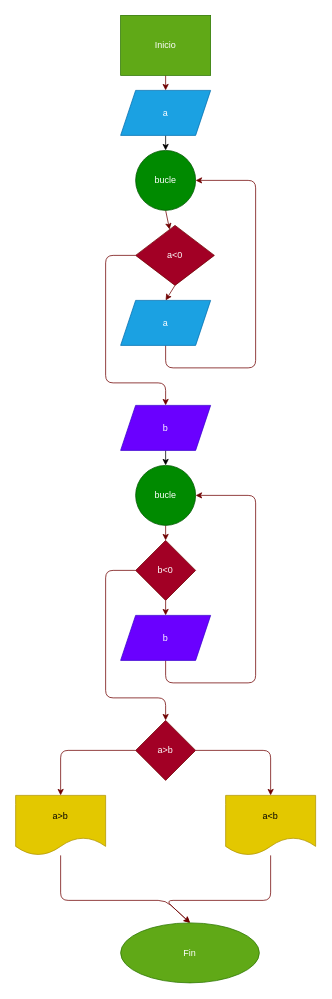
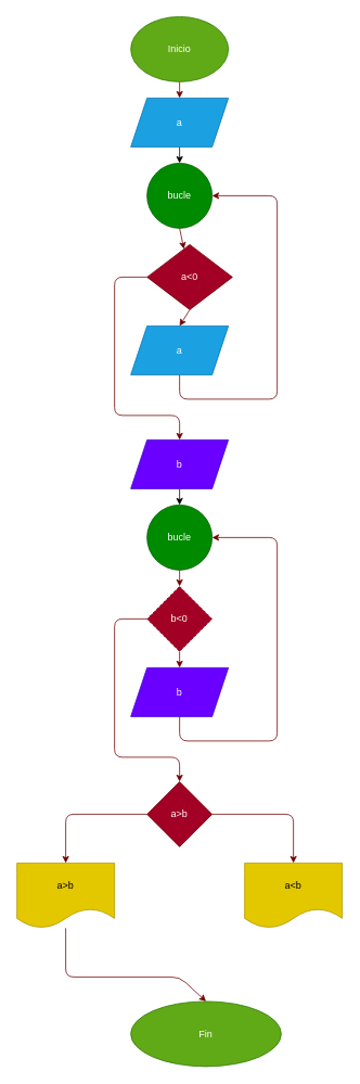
- <mxCell id="3" value="Inicio" style="whiteSpace=wrap;html=1;fillColor=#60a917;fontColor=#ffffff;strokeColor=#2D7600;rounded=0;" parent="1" vertex="1"><mxGeometry x="160" y="20" width="120" height="80" as="geometry" /></mxCell>
+ <mxCell id="3" value="Inicio" style="ellipse;whiteSpace=wrap;html=1;fillColor=#60a917;fontColor=#ffffff;strokeColor=#2D7600;" parent="1" vertex="1"><mxGeometry x="160" y="20" width="120" height="80" as="geometry" /></mxCell>
- <mxCell id="21" value="b&amp;lt;0" style="rhombus;whiteSpace=wrap;html=1;fillColor=#a20025;fontColor=#ffffff;strokeColor=#6F0000;" parent="1" vertex="1"><mxGeometry x="180" y="720" width="80" height="80" as="geometry" /></mxCell>
+ <mxCell id="21" value="b&amp;lt;0" style="rhombus;whiteSpace=wrap;html=1;fillColor=#a20025;fontColor=#ffffff;strokeColor=#6F0000;dashed=1;" parent="1" vertex="1"><mxGeometry x="180" y="720" width="80" height="80" as="geometry" /></mxCell>
- <mxCell id="27" style="edgeStyle=none;html=1;entryX=0.5;entryY=0;entryDx=0;entryDy=0;fillColor=#a20025;strokeColor=#6F0000;" parent="1" source="28" target="29" edge="1"><mxGeometry relative="1" as="geometry"><Array as="points"><mxPoint x="360" y="1200" /><mxPoint x="220" y="1200" /></Array></mxGeometry></mxCell>
